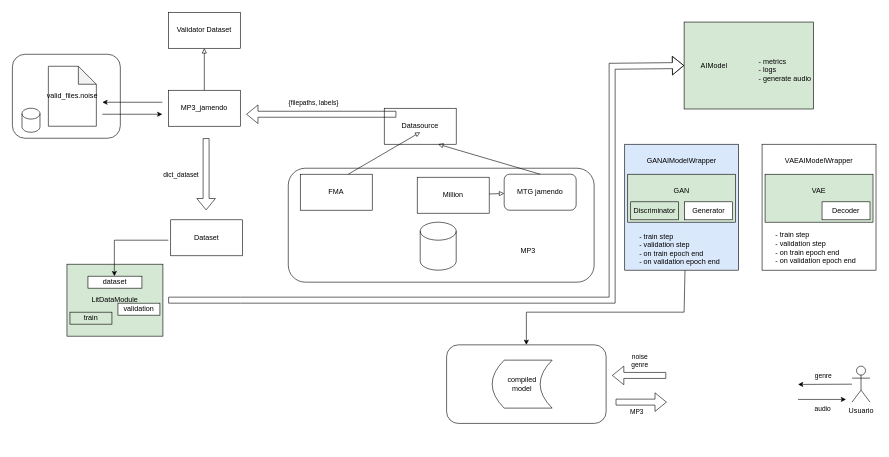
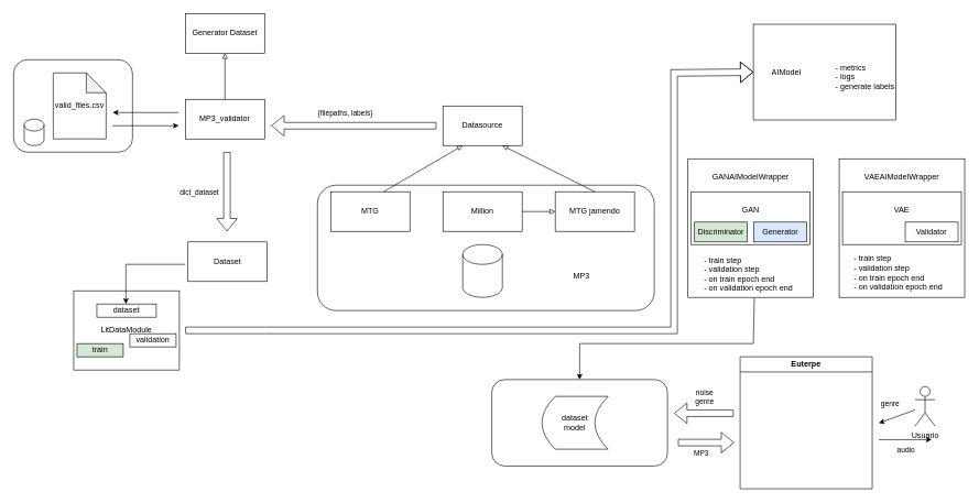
- <mxCell id="18" value="Validator Dataset" style="rounded=0;whiteSpace=wrap;html=1;" parent="1" vertex="1"><mxGeometry x="280" y="20" width="120" height="60" as="geometry" /></mxCell>
+ <mxCell id="18" value="Generator Dataset" style="rounded=0;whiteSpace=wrap;html=1;" parent="1" vertex="1"><mxGeometry x="280" y="20" width="120" height="60" as="geometry" /></mxCell>
- <mxCell id="47" value="&amp;nbsp; &amp;nbsp; &amp;nbsp; &amp;nbsp; AIModel" style="rounded=0;whiteSpace=wrap;html=1;align=left;fillColor=#d5e8d4;" parent="46" vertex="1"><mxGeometry width="216" height="145" as="geometry" /></mxCell>
+ <mxCell id="47" value="&amp;nbsp; &amp;nbsp; &amp;nbsp; &amp;nbsp; AIModel" style="rounded=0;whiteSpace=wrap;html=1;align=left;" parent="46" vertex="1"><mxGeometry width="216" height="145" as="geometry" /></mxCell>
- <mxCell id="48" value="&lt;span style=&quot;color: light-dark(rgb(0, 0, 0), rgb(255, 255, 255)); background-color: transparent;&quot;&gt;&amp;nbsp; - metrics&amp;nbsp;&lt;/span&gt;&lt;br style=&quot;&quot;&gt;&lt;span style=&quot;color: light-dark(rgb(0, 0, 0), rgb(255, 255, 255)); background-color: transparent;&quot;&gt;&amp;nbsp; - logs&lt;/span&gt;&lt;br style=&quot;&quot;&gt;&lt;span style=&quot;&quot;&gt;&amp;nbsp; - generate audio&lt;/span&gt;" style="text;html=1;align=left;verticalAlign=middle;whiteSpace=wrap;rounded=0;" parent="46" vertex="1"><mxGeometry x="116" y="45" width="120" height="70" as="geometry" /></mxCell>
+ <mxCell id="48" value="&lt;span style=&quot;color: light-dark(rgb(0, 0, 0), rgb(255, 255, 255)); background-color: transparent;&quot;&gt;&amp;nbsp; - metrics&amp;nbsp;&lt;/span&gt;&lt;br style=&quot;&quot;&gt;&lt;span style=&quot;color: light-dark(rgb(0, 0, 0), rgb(255, 255, 255)); background-color: transparent;&quot;&gt;&amp;nbsp; - logs&lt;/span&gt;&lt;br style=&quot;&quot;&gt;&lt;span style=&quot;&quot;&gt;&amp;nbsp; - generate labels&lt;/span&gt;" style="text;html=1;align=left;verticalAlign=middle;whiteSpace=wrap;rounded=0;" parent="46" vertex="1"><mxGeometry x="116" y="45" width="120" height="70" as="geometry" /></mxCell>
- <mxCell id="23" value="valid_files.noise" style="shape=note;whiteSpace=wrap;html=1;backgroundOutline=1;darkOpacity=0.05;" parent="1" vertex="1"><mxGeometry x="80" y="110" width="80" height="100" as="geometry" /></mxCell>
+ <mxCell id="23" value="valid_files.csv" style="shape=note;whiteSpace=wrap;html=1;backgroundOutline=1;darkOpacity=0.05;" parent="1" vertex="1"><mxGeometry x="80" y="110" width="80" height="100" as="geometry" /></mxCell>
- <mxCell id="17" value="MP3_jamendo" style="rounded=0;whiteSpace=wrap;html=1;" parent="1" vertex="1"><mxGeometry x="280" y="150" width="120" height="60" as="geometry" /></mxCell>
+ <mxCell id="17" value="MP3_validator" style="rounded=0;whiteSpace=wrap;html=1;" parent="1" vertex="1"><mxGeometry x="280" y="150" width="120" height="60" as="geometry" /></mxCell>
- <mxCell id="7" value="Datasource" style="rounded=0;whiteSpace=wrap;html=1;" parent="4" vertex="1"><mxGeometry x="160" y="20" width="120" height="60" as="geometry" /></mxCell>
+ <mxCell id="7" value="Datasource" style="rounded=0;whiteSpace=wrap;html=1;" parent="4" vertex="1"><mxGeometry x="190" width="120" height="60" as="geometry" /></mxCell>
- <mxCell id="35" value="&lt;div&gt;&lt;br&gt;&lt;/div&gt;GANAIModelWrapper" style="rounded=0;whiteSpace=wrap;html=1;verticalAlign=top;container=0;fillColor=#dae8fc;" parent="34" vertex="1"><mxGeometry width="190" height="210" as="geometry" /></mxCell>
+ <mxCell id="35" value="&lt;div&gt;&lt;br&gt;&lt;/div&gt;GANAIModelWrapper" style="rounded=0;whiteSpace=wrap;html=1;verticalAlign=top;container=0;" parent="34" vertex="1"><mxGeometry width="190" height="210" as="geometry" /></mxCell>
- <mxCell id="8" value="FMA" style="rounded=0;whiteSpace=wrap;html=1;" parent="4" vertex="1"><mxGeometry x="20" y="130" width="120" height="60" as="geometry" /></mxCell>
+ <mxCell id="8" value="MTG" style="rounded=0;whiteSpace=wrap;html=1;" parent="4" vertex="1"><mxGeometry x="20" y="130" width="120" height="60" as="geometry" /></mxCell>
- <mxCell id="10" value="MTG jamendo" style="whiteSpace=wrap;html=1;rounded=1;" parent="4" vertex="1"><mxGeometry x="360" y="130" width="120" height="60" as="geometry" /></mxCell>
+ <mxCell id="10" value="MTG jamendo" style="rounded=0;whiteSpace=wrap;html=1;" parent="4" vertex="1"><mxGeometry x="360" y="130" width="120" height="60" as="geometry" /></mxCell>
- <mxCell id="9" value="Million" style="rounded=0;whiteSpace=wrap;html=1;" parent="4" vertex="1"><mxGeometry x="215" y="135" width="120" height="60" as="geometry" /></mxCell>
+ <mxCell id="9" value="Million" style="rounded=0;whiteSpace=wrap;html=1;" parent="4" vertex="1"><mxGeometry x="190" y="130" width="120" height="60" as="geometry" /></mxCell>
- <mxCell id="37" value="&lt;div&gt;&lt;br&gt;&lt;/div&gt;GAN" style="rounded=0;whiteSpace=wrap;html=1;verticalAlign=top;fillColor=#d5e8d4;" parent="34" vertex="1"><mxGeometry x="5" y="50" width="180" height="80" as="geometry" /></mxCell>
+ <mxCell id="37" value="&lt;div&gt;&lt;br&gt;&lt;/div&gt;GAN" style="rounded=0;whiteSpace=wrap;html=1;verticalAlign=top;" parent="34" vertex="1"><mxGeometry x="5" y="50" width="180" height="80" as="geometry" /></mxCell>
- <mxCell id="44" value="&lt;div&gt;&lt;br&gt;&lt;/div&gt;VAE" style="rounded=0;whiteSpace=wrap;html=1;verticalAlign=top;fillColor=#d5e8d4;" parent="43" vertex="1"><mxGeometry width="180" height="80" as="geometry" /></mxCell>
+ <mxCell id="44" value="&lt;div&gt;&lt;br&gt;&lt;/div&gt;VAE" style="rounded=0;whiteSpace=wrap;html=1;verticalAlign=top;" parent="43" vertex="1"><mxGeometry width="180" height="80" as="geometry" /></mxCell>
- <mxCell id="39" value="Generator" style="rounded=0;whiteSpace=wrap;html=1;" parent="34" vertex="1"><mxGeometry x="100" y="96" width="80" height="30" as="geometry" /></mxCell>
+ <mxCell id="39" value="Generator" style="rounded=0;whiteSpace=wrap;html=1;fillColor=#dae8fc;" parent="34" vertex="1"><mxGeometry x="100" y="96" width="80" height="30" as="geometry" /></mxCell>
- <mxCell id="45" value="Decoder" style="rounded=0;whiteSpace=wrap;html=1;" parent="43" vertex="1"><mxGeometry x="95" y="46" width="80" height="30" as="geometry" /></mxCell>
+ <mxCell id="45" value="Validator" style="rounded=0;whiteSpace=wrap;html=1;" parent="43" vertex="1"><mxGeometry x="95" y="46" width="80" height="30" as="geometry" /></mxCell>
- <mxCell id="2" value="LitDataModule" style="rounded=0;whiteSpace=wrap;html=1;fillColor=#d5e8d4;" parent="1" vertex="1"><mxGeometry x="111" y="440" width="160" height="120" as="geometry" /></mxCell>
+ <mxCell id="2" value="LitDataModule" style="rounded=0;whiteSpace=wrap;html=1;" parent="1" vertex="1"><mxGeometry x="111" y="440" width="160" height="120" as="geometry" /></mxCell>
- <mxCell id="62" value="compiled&lt;div&gt;model&lt;/div&gt;" style="shape=dataStorage;whiteSpace=wrap;html=1;fixedSize=1;size=20;" parent="60" vertex="1"><mxGeometry x="-2" y="6.5" width="100" height="80" as="geometry" /></mxCell>
+ <mxCell id="62" value="dataset&lt;div&gt;model&lt;/div&gt;" style="shape=dataStorage;whiteSpace=wrap;html=1;fixedSize=1;size=20;" parent="60" vertex="1"><mxGeometry x="-2" y="6.5" width="100" height="80" as="geometry" /></mxCell>
+ <mxCell id="50" value="Euterpe" style="swimlane;whiteSpace=wrap;html=1;" parent="49" vertex="1"><mxGeometry x="298" width="200" height="200" as="geometry" /></mxCell>
- <mxCell id="51" value="Usuario" style="shape=umlActor;verticalLabelPosition=bottom;verticalAlign=top;html=1;outlineConnect=0;" parent="49" vertex="1"><mxGeometry x="598" y="70" width="30" height="60" as="geometry" /></mxCell>
+ <mxCell id="51" value="Usuario" style="shape=umlActor;verticalLabelPosition=bottom;verticalAlign=top;html=1;outlineConnect=0;" parent="49" vertex="1"><mxGeometry x="563" y="45" width="30" height="60" as="geometry" /></mxCell>
